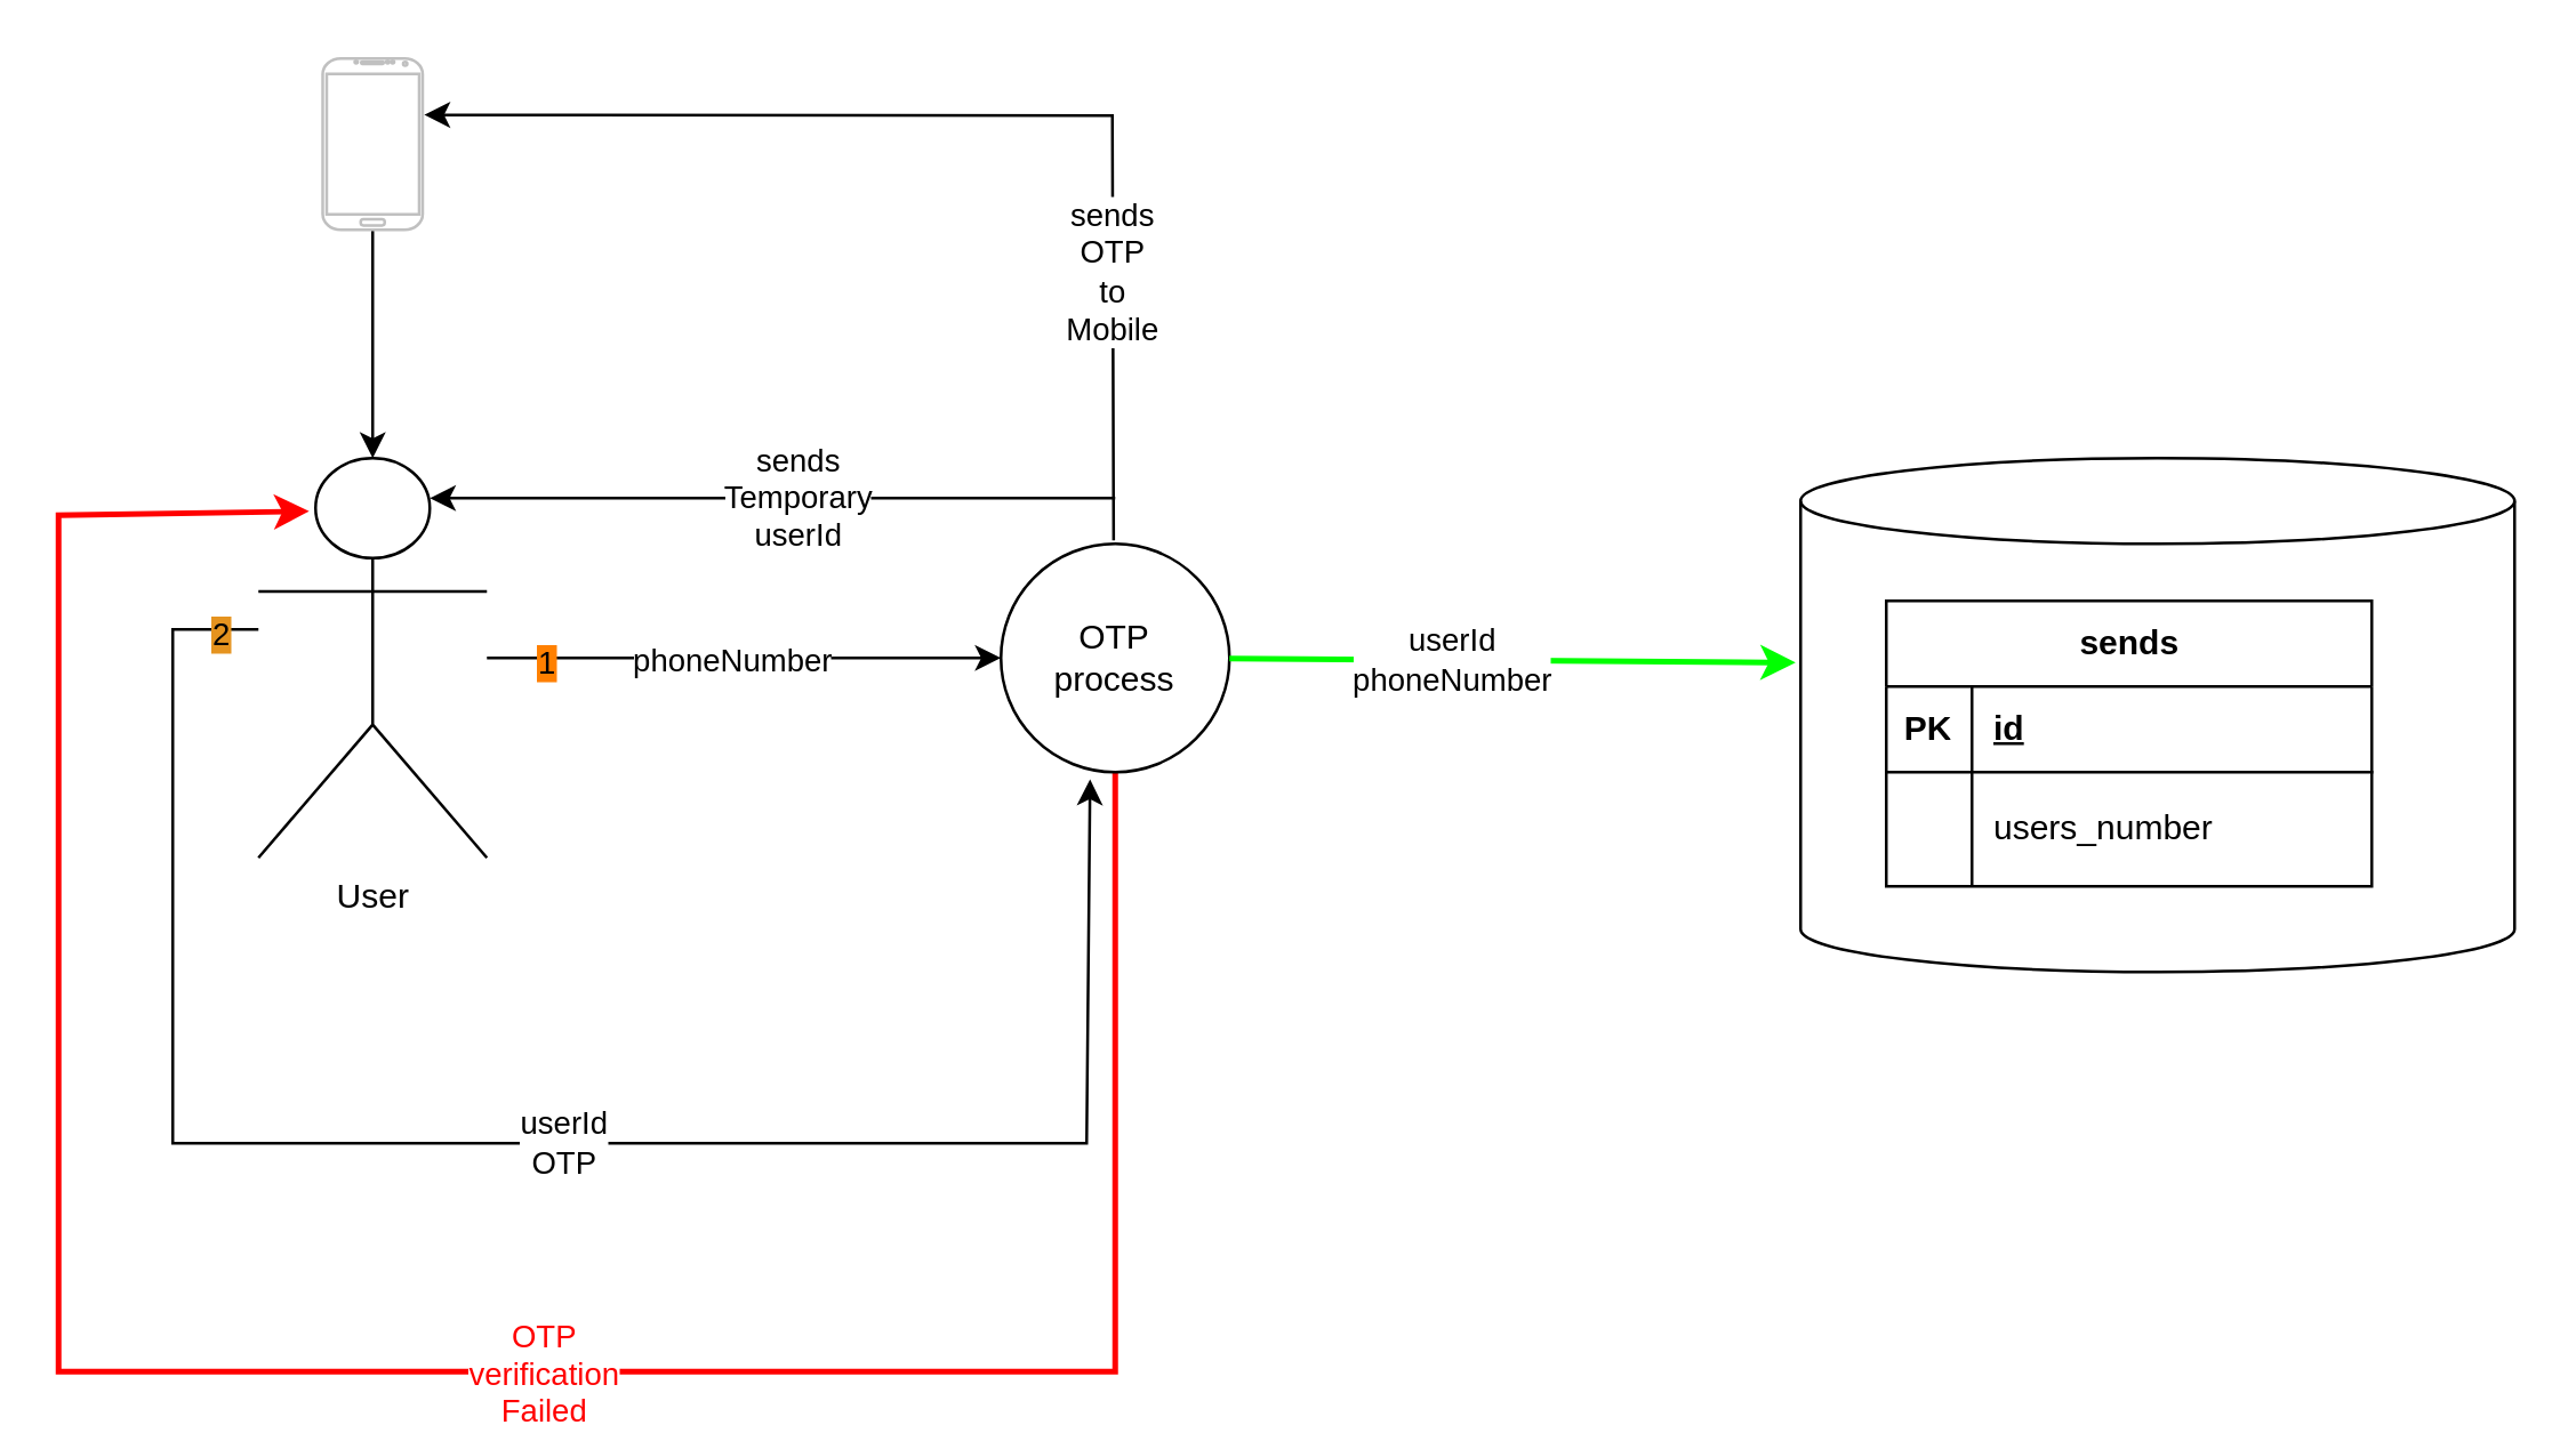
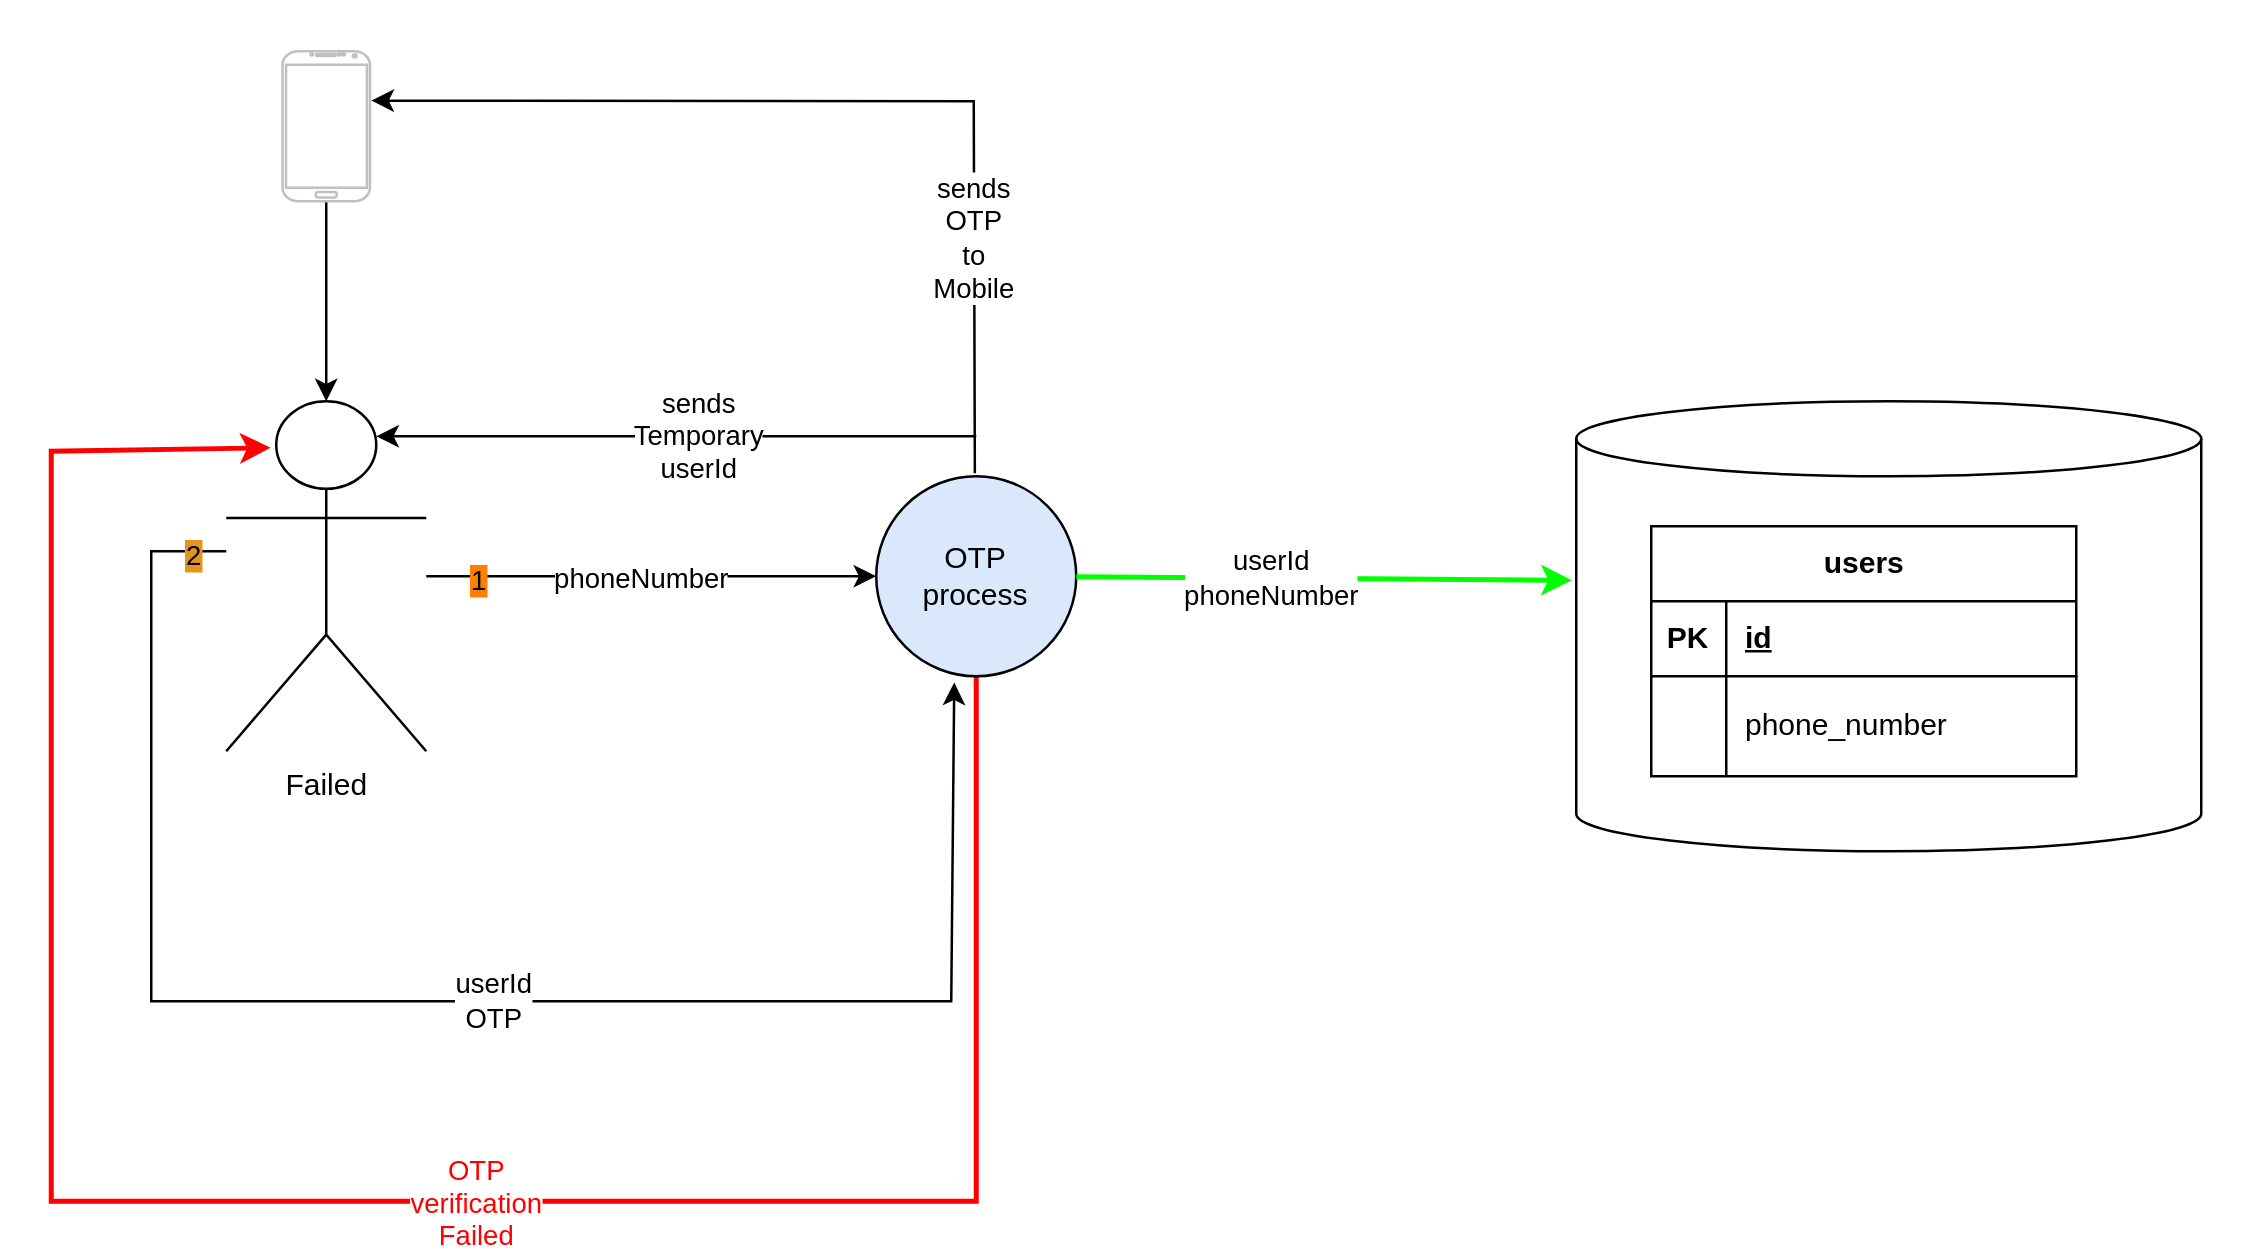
- <mxCell id="22" value="sends" style="shape=table;startSize=30;container=1;collapsible=1;childLayout=tableLayout;fixedRows=1;rowLines=0;fontStyle=1;align=center;resizeLast=1;html=1;" parent="20" vertex="1"><mxGeometry x="30" y="50" width="170" height="100" as="geometry"><mxRectangle x="-1520" y="-550" width="70" height="30" as="alternateBounds" /></mxGeometry></mxCell>
+ <mxCell id="22" value="users" style="shape=table;startSize=30;container=1;collapsible=1;childLayout=tableLayout;fixedRows=1;rowLines=0;fontStyle=1;align=center;resizeLast=1;html=1;" parent="20" vertex="1"><mxGeometry x="30" y="50" width="170" height="100" as="geometry"><mxRectangle x="-1520" y="-550" width="70" height="30" as="alternateBounds" /></mxGeometry></mxCell>
- <mxCell id="8" value="OTP&lt;div&gt;process&lt;/div&gt;" style="ellipse;whiteSpace=wrap;html=1;verticalAlign=middle;" parent="1" vertex="1"><mxGeometry x="350" y="190" width="80" height="80" as="geometry" /></mxCell>
+ <mxCell id="8" value="OTP&lt;div&gt;process&lt;/div&gt;" style="ellipse;whiteSpace=wrap;html=1;verticalAlign=middle;fillColor=#dae8fc;" parent="1" vertex="1"><mxGeometry x="350" y="190" width="80" height="80" as="geometry" /></mxCell>
- <mxCell id="28" value="users_number" style="shape=partialRectangle;connectable=0;fillColor=none;top=0;left=0;bottom=0;right=0;align=left;spacingLeft=6;overflow=hidden;whiteSpace=wrap;html=1;" parent="26" vertex="1"><mxGeometry x="30" width="140" height="40" as="geometry"><mxRectangle width="140" height="40" as="alternateBounds" /></mxGeometry></mxCell>
+ <mxCell id="28" value="phone_number" style="shape=partialRectangle;connectable=0;fillColor=none;top=0;left=0;bottom=0;right=0;align=left;spacingLeft=6;overflow=hidden;whiteSpace=wrap;html=1;" parent="26" vertex="1"><mxGeometry x="30" width="140" height="40" as="geometry"><mxRectangle width="140" height="40" as="alternateBounds" /></mxGeometry></mxCell>
- <mxCell id="5" value="User" style="shape=umlActor;verticalLabelPosition=bottom;verticalAlign=top;html=1;outlineConnect=0;" parent="1" vertex="1"><mxGeometry x="90" y="160" width="80" height="140" as="geometry" /></mxCell>
+ <mxCell id="5" value="Failed" style="shape=umlActor;verticalLabelPosition=bottom;verticalAlign=top;html=1;outlineConnect=0;" parent="1" vertex="1"><mxGeometry x="90" y="160" width="80" height="140" as="geometry" /></mxCell>
